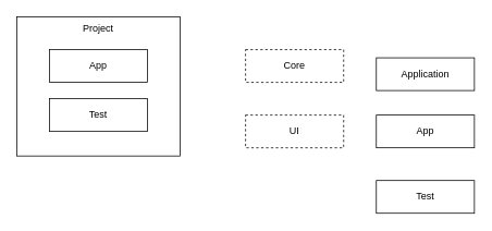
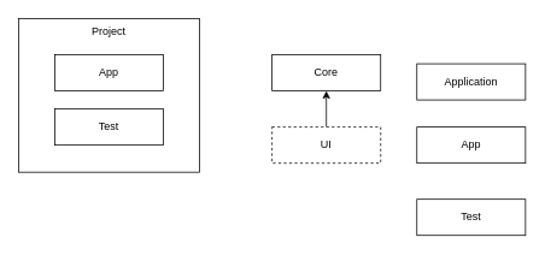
- <mxCell id="5" value="Core" style="rounded=0;whiteSpace=wrap;html=1;dashed=1;" parent="1" vertex="1"><mxGeometry x="300" y="60" width="120" height="40" as="geometry" /></mxCell>
+ <mxCell id="5" value="Core" style="rounded=0;whiteSpace=wrap;html=1;" parent="1" vertex="1"><mxGeometry x="300" y="60" width="120" height="40" as="geometry" /></mxCell>
+ <mxCell id="3" value="" style="edgeStyle=orthogonalEdgeStyle;rounded=0;orthogonalLoop=1;jettySize=auto;html=1;" parent="1" source="4" target="5" edge="1"><mxGeometry relative="1" as="geometry" /></mxCell>
